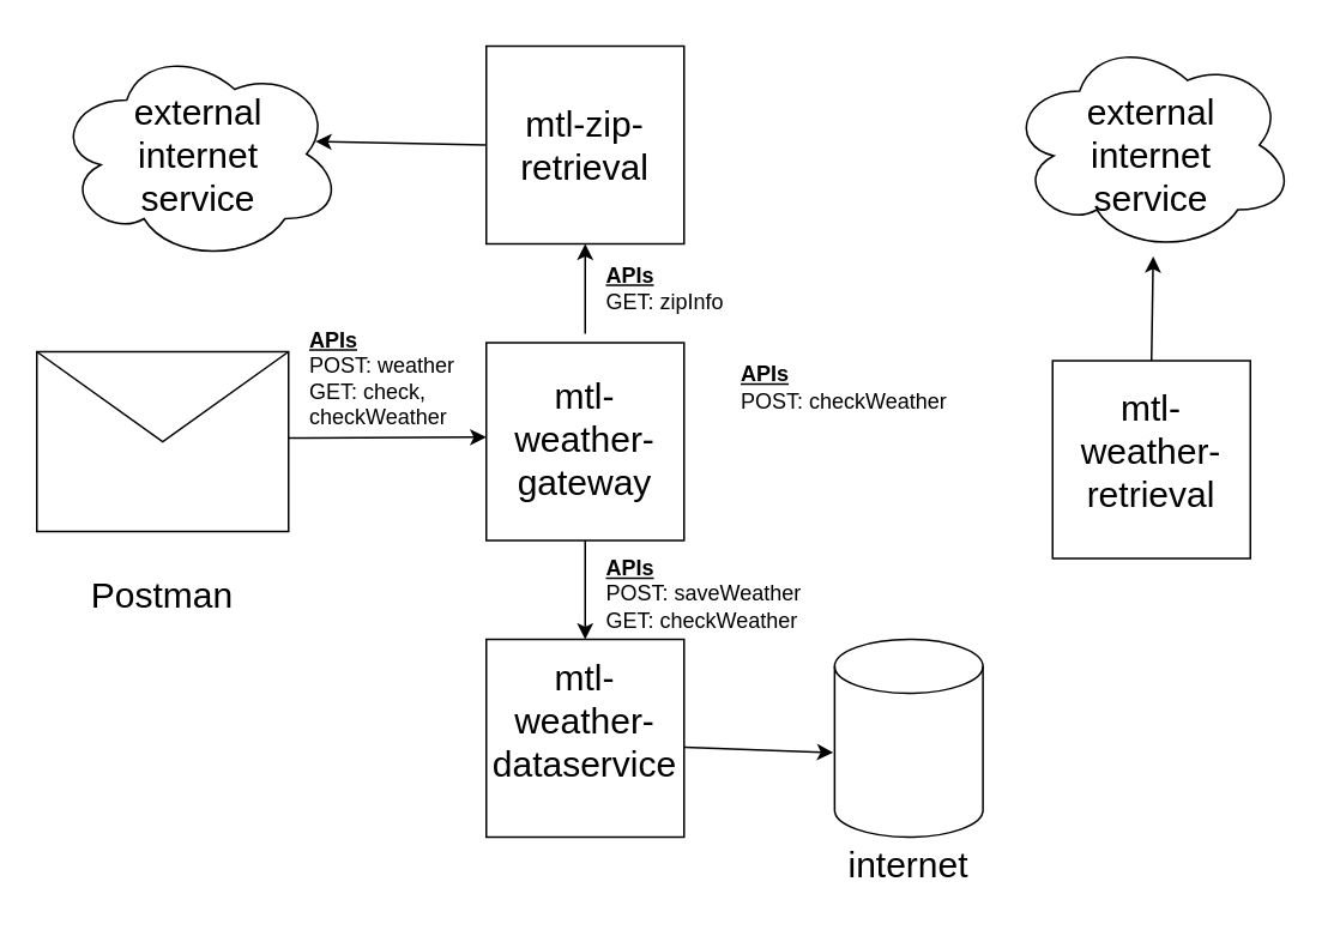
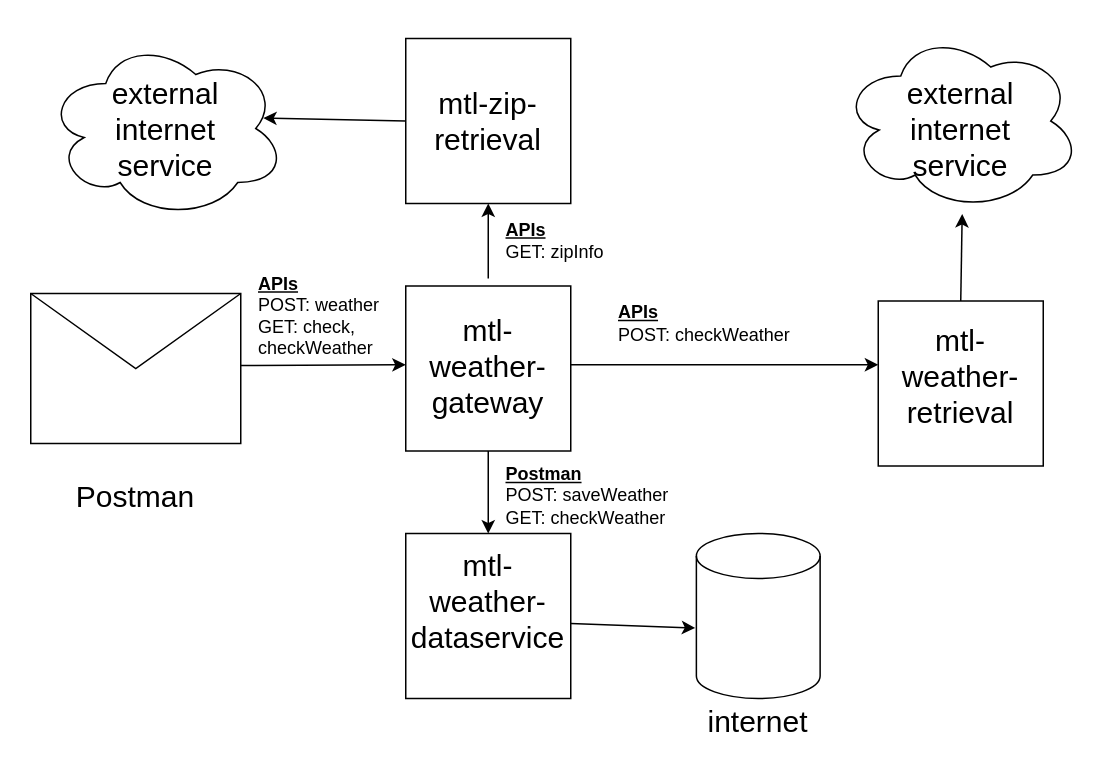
+ <mxCell id="19" value="" style="endArrow=classic;html=1;exitX=1;exitY=0.5;exitDx=0;exitDy=0;entryX=0;entryY=0.25;entryDx=0;entryDy=0;" edge="1" parent="1" source="11" target="12"><mxGeometry width="50" height="50" relative="1" as="geometry"><mxPoint x="190" y="273" as="sourcePoint" /><mxPoint x="450" y="243" as="targetPoint" /></mxGeometry></mxCell>
- <mxCell id="23" value="&lt;u style=&quot;font-weight: bold&quot;&gt;APIs&lt;/u&gt;&lt;br&gt;POST: saveWeather&lt;br&gt;GET: checkWeather" style="text;html=1;strokeColor=none;fillColor=none;align=left;verticalAlign=middle;whiteSpace=wrap;rounded=0;" vertex="1" parent="1"><mxGeometry x="335" y="305" width="130" height="50" as="geometry" /></mxCell>
+ <mxCell id="23" value="&lt;u style=&quot;font-weight: bold&quot;&gt;Postman&lt;/u&gt;&lt;br&gt;POST: saveWeather&lt;br&gt;GET: checkWeather" style="text;html=1;strokeColor=none;fillColor=none;align=left;verticalAlign=middle;whiteSpace=wrap;rounded=0;" vertex="1" parent="1"><mxGeometry x="335" y="305" width="130" height="50" as="geometry" /></mxCell>
